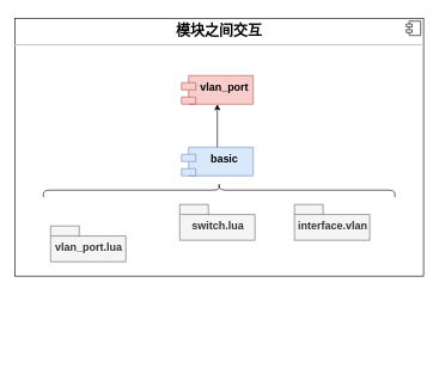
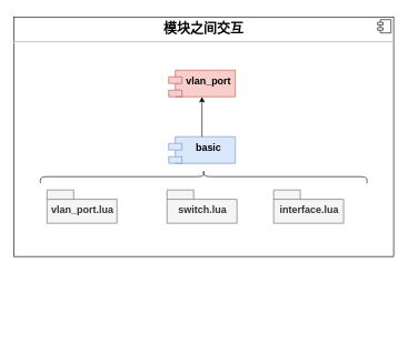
- <mxCell id="8" value="interface.vlan" style="shape=folder;fontStyle=1;spacingTop=10;tabWidth=40;tabHeight=14;tabPosition=left;html=1;fontSize=15;fillColor=#f5f5f5;strokeColor=#666666;fontColor=#333333;" vertex="1" parent="1"><mxGeometry x="410" y="285" width="105" height="50" as="geometry" /></mxCell>
+ <mxCell id="8" value="interface.lua" style="shape=folder;fontStyle=1;spacingTop=10;tabWidth=40;tabHeight=14;tabPosition=left;html=1;fontSize=15;fillColor=#f5f5f5;strokeColor=#666666;fontColor=#333333;" vertex="1" parent="1"><mxGeometry x="410" y="285" width="105" height="50" as="geometry" /></mxCell>
- <mxCell id="7" value="vlan_port.lua" style="shape=folder;fontStyle=1;spacingTop=10;tabWidth=40;tabHeight=14;tabPosition=left;html=1;fontSize=15;fillColor=#f5f5f5;strokeColor=#666666;fontColor=#333333;" vertex="1" parent="1"><mxGeometry x="70" y="315" width="105" height="50" as="geometry" /></mxCell>
+ <mxCell id="7" value="vlan_port.lua" style="shape=folder;fontStyle=1;spacingTop=10;tabWidth=40;tabHeight=14;tabPosition=left;html=1;fontSize=15;fillColor=#f5f5f5;strokeColor=#666666;fontColor=#333333;" vertex="1" parent="1"><mxGeometry x="70" y="285" width="105" height="50" as="geometry" /></mxCell>
